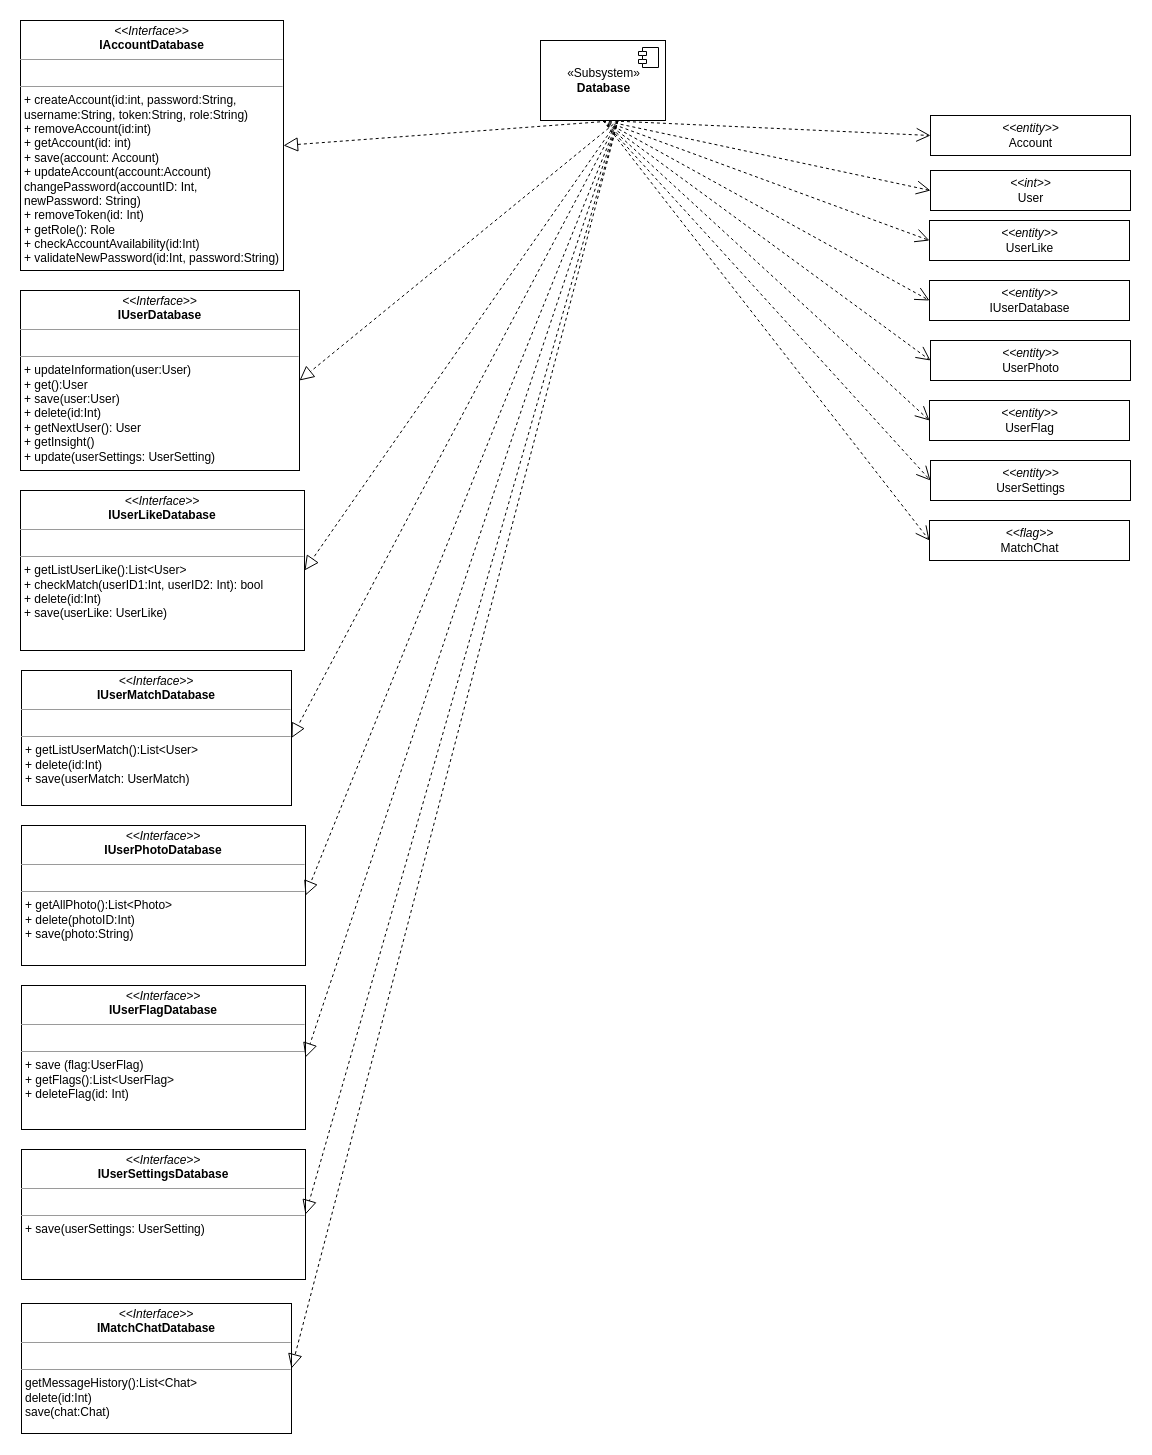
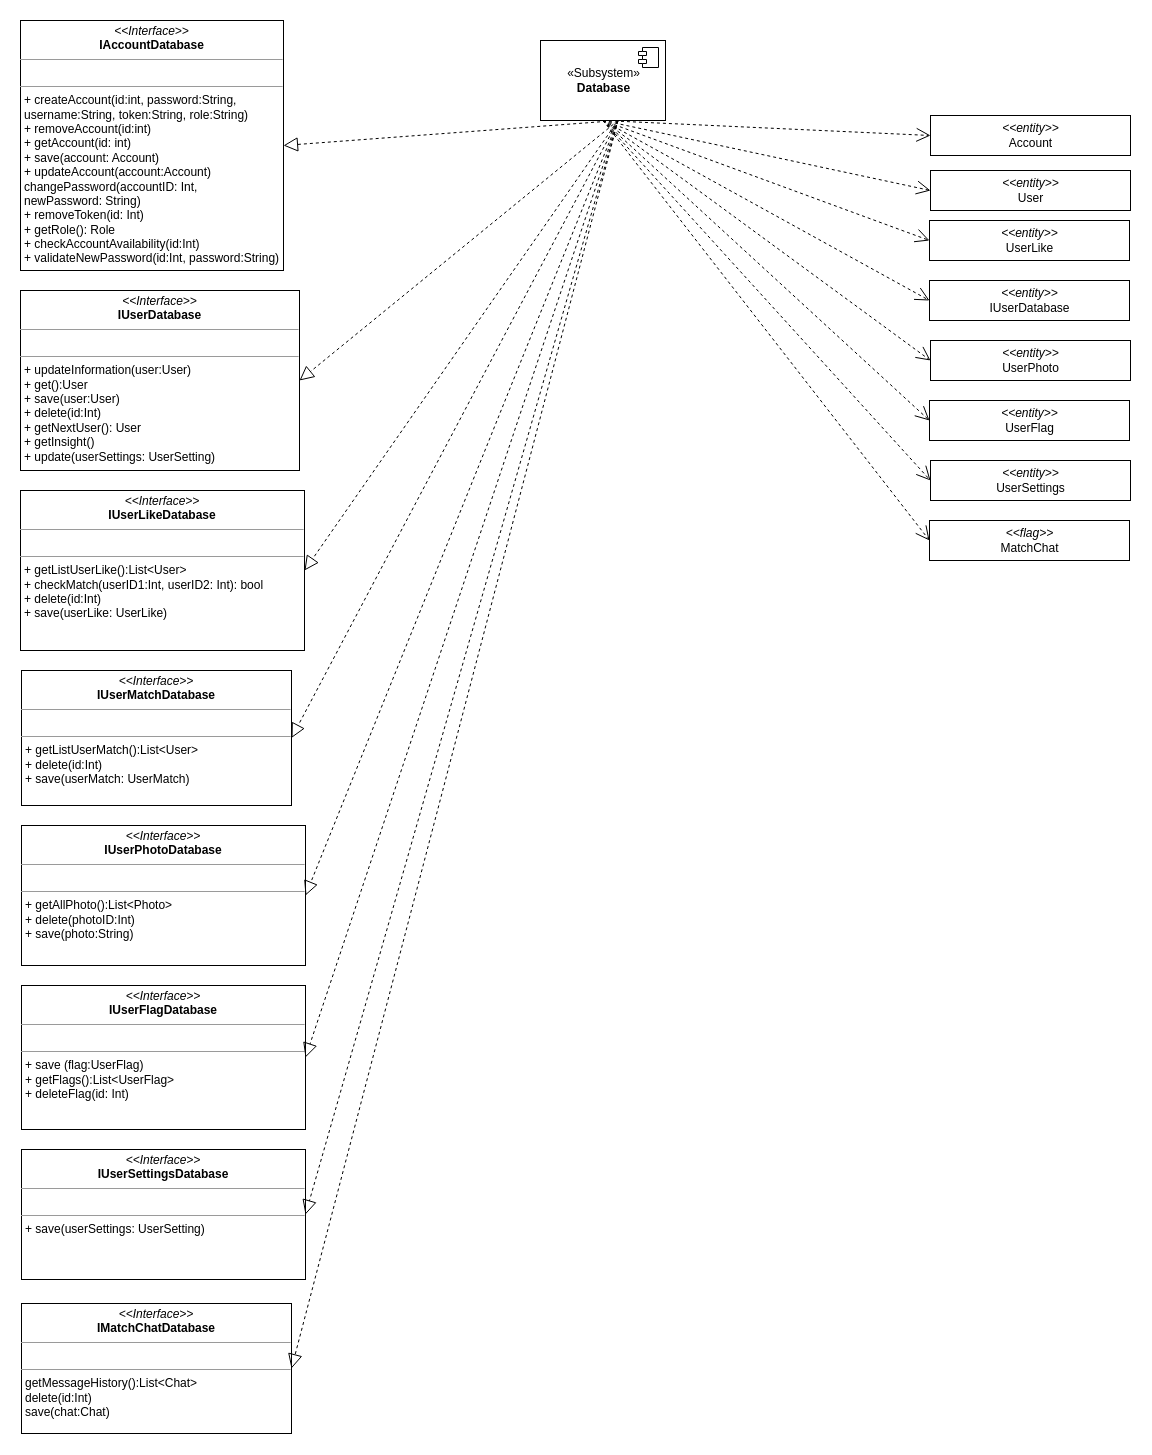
- <mxCell id="21" value="&lt;i&gt;&amp;lt;&amp;lt;int&amp;gt;&amp;gt;&lt;br&gt;&lt;/i&gt;User" style="html=1;" parent="1" vertex="1"><mxGeometry x="930" y="170" width="200" height="40" as="geometry" /></mxCell>
+ <mxCell id="21" value="&lt;i&gt;&amp;lt;&amp;lt;entity&amp;gt;&amp;gt;&lt;br&gt;&lt;/i&gt;User" style="html=1;" parent="1" vertex="1"><mxGeometry x="930" y="170" width="200" height="40" as="geometry" /></mxCell>
